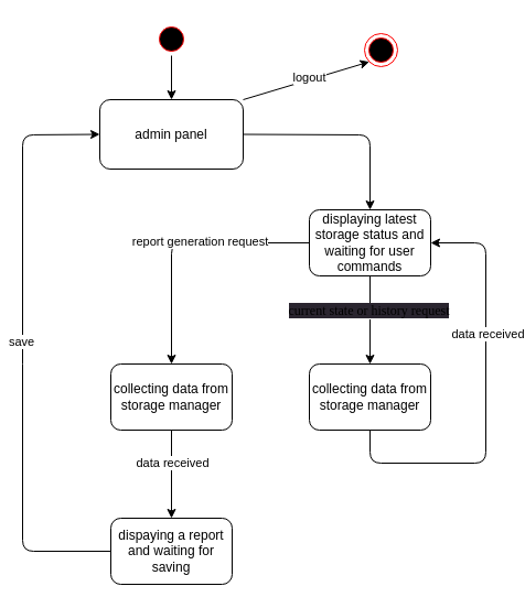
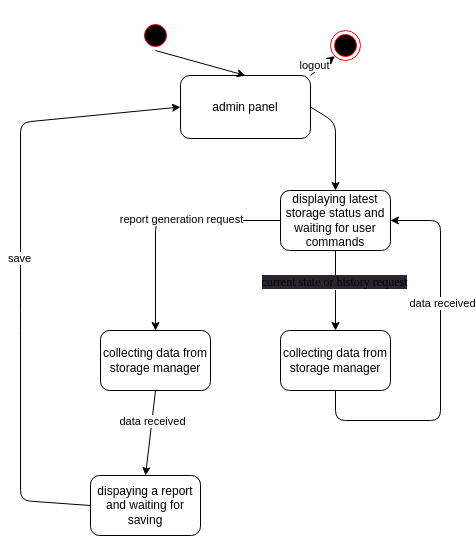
- <mxCell id="5" value="admin panel" style="rounded=1;whiteSpace=wrap;html=1;" parent="1" vertex="1"><mxGeometry x="90" y="90" width="130" height="63" as="geometry" /></mxCell>
+ <mxCell id="5" value="admin panel" style="rounded=1;whiteSpace=wrap;html=1;" parent="1" vertex="1"><mxGeometry x="180" y="75" width="130" height="63" as="geometry" /></mxCell>
- <mxCell id="19" value="dispaying a report and waiting for saving" style="rounded=1;whiteSpace=wrap;html=1;" parent="1" vertex="1"><mxGeometry x="100" y="470" width="110" height="60" as="geometry" /></mxCell>
+ <mxCell id="19" value="dispaying a report and waiting for saving" style="rounded=1;whiteSpace=wrap;html=1;" parent="1" vertex="1"><mxGeometry x="90" y="475" width="110" height="60" as="geometry" /></mxCell>
